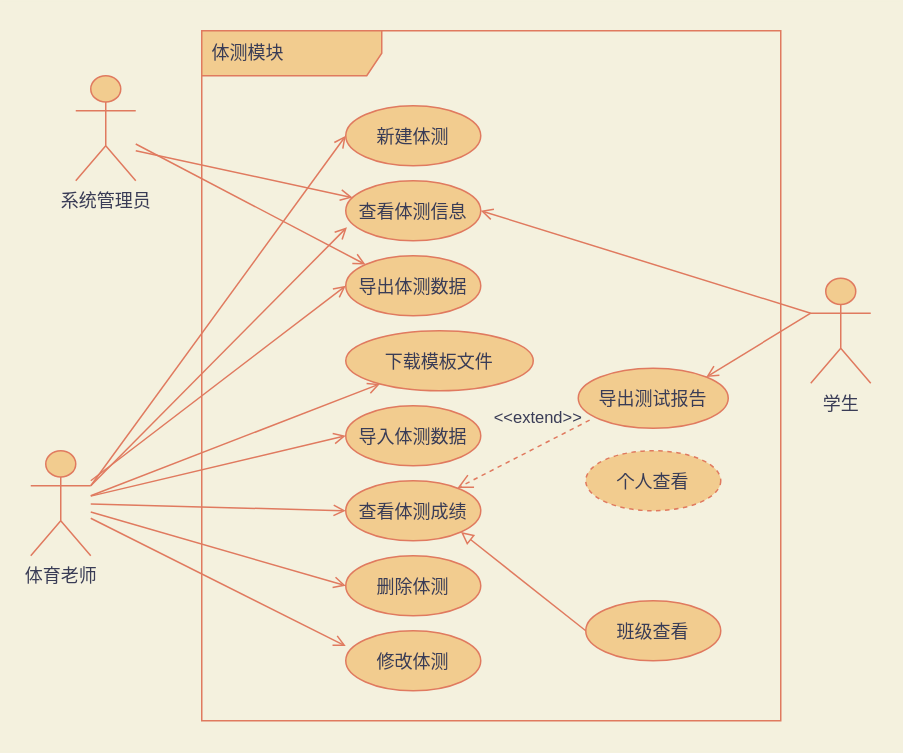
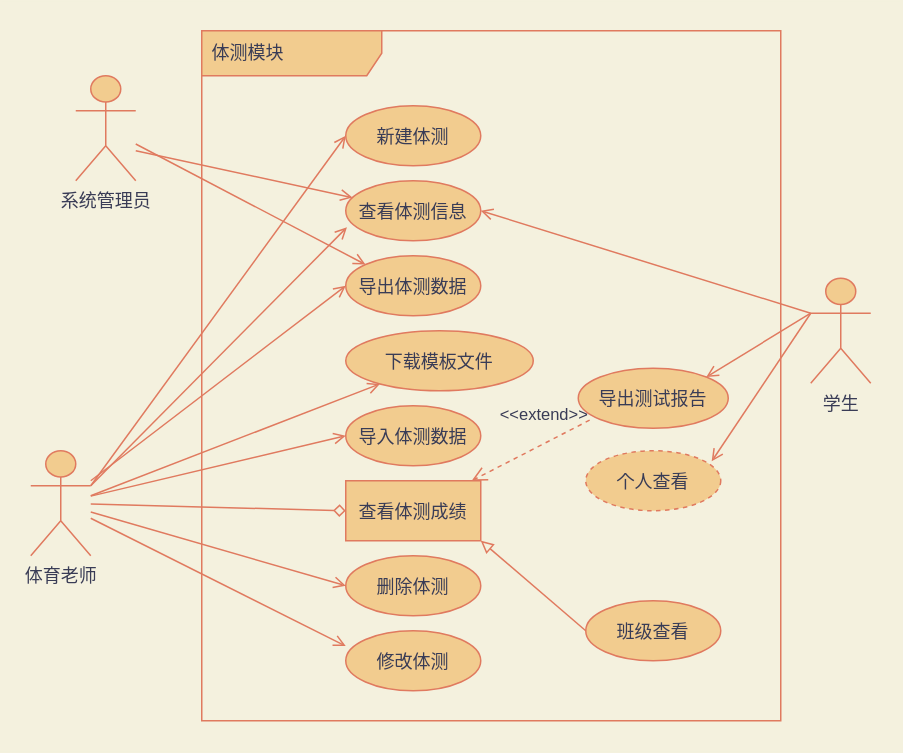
+ <mxCell id="31" value="" style="html=1;verticalAlign=bottom;labelBackgroundColor=none;endArrow=open;endFill=0;rounded=0;entryX=0.933;entryY=0.175;entryDx=0;entryDy=0;strokeColor=#E07A5F;fontColor=#393C56;entryPerimeter=0;exitX=0;exitY=0.333;exitDx=0;exitDy=0;exitPerimeter=0;" edge="1" parent="1" source="4" target="27"><mxGeometry width="160" relative="1" as="geometry"><mxPoint x="540" y="190" as="sourcePoint" /><mxPoint x="490.355" y="270.858" as="targetPoint" /></mxGeometry></mxCell>
- <mxCell id="26" value="" style="html=1;verticalAlign=bottom;labelBackgroundColor=none;endArrow=open;endFill=0;rounded=0;entryX=0;entryY=0.5;entryDx=0;entryDy=0;strokeColor=#E07A5F;fontColor=#393C56;" edge="1" parent="1" source="2" target="25"><mxGeometry width="160" relative="1" as="geometry"><mxPoint x="60" y="280" as="sourcePoint" /><mxPoint x="240" y="300" as="targetPoint" /></mxGeometry></mxCell>
+ <mxCell id="26" value="" style="html=1;verticalAlign=bottom;labelBackgroundColor=none;endArrow=diamond;endFill=0;rounded=0;entryX=0;entryY=0.5;entryDx=0;entryDy=0;strokeColor=#E07A5F;fontColor=#393C56;" edge="1" parent="1" source="2" target="25"><mxGeometry width="160" relative="1" as="geometry"><mxPoint x="60" y="280" as="sourcePoint" /><mxPoint x="240" y="300" as="targetPoint" /></mxGeometry></mxCell>
- <mxCell id="25" value="查看体测成绩" style="ellipse;fillColor=#F2CC8F;strokeColor=#E07A5F;fontColor=#393C56;" vertex="1" parent="1"><mxGeometry x="230" y="320" width="90" height="40" as="geometry" /></mxCell>
+ <mxCell id="25" value="查看体测成绩" style="fillColor=#F2CC8F;strokeColor=#E07A5F;fontColor=#393C56;rounded=0;" vertex="1" parent="1"><mxGeometry x="230" y="320" width="90" height="40" as="geometry" /></mxCell>
